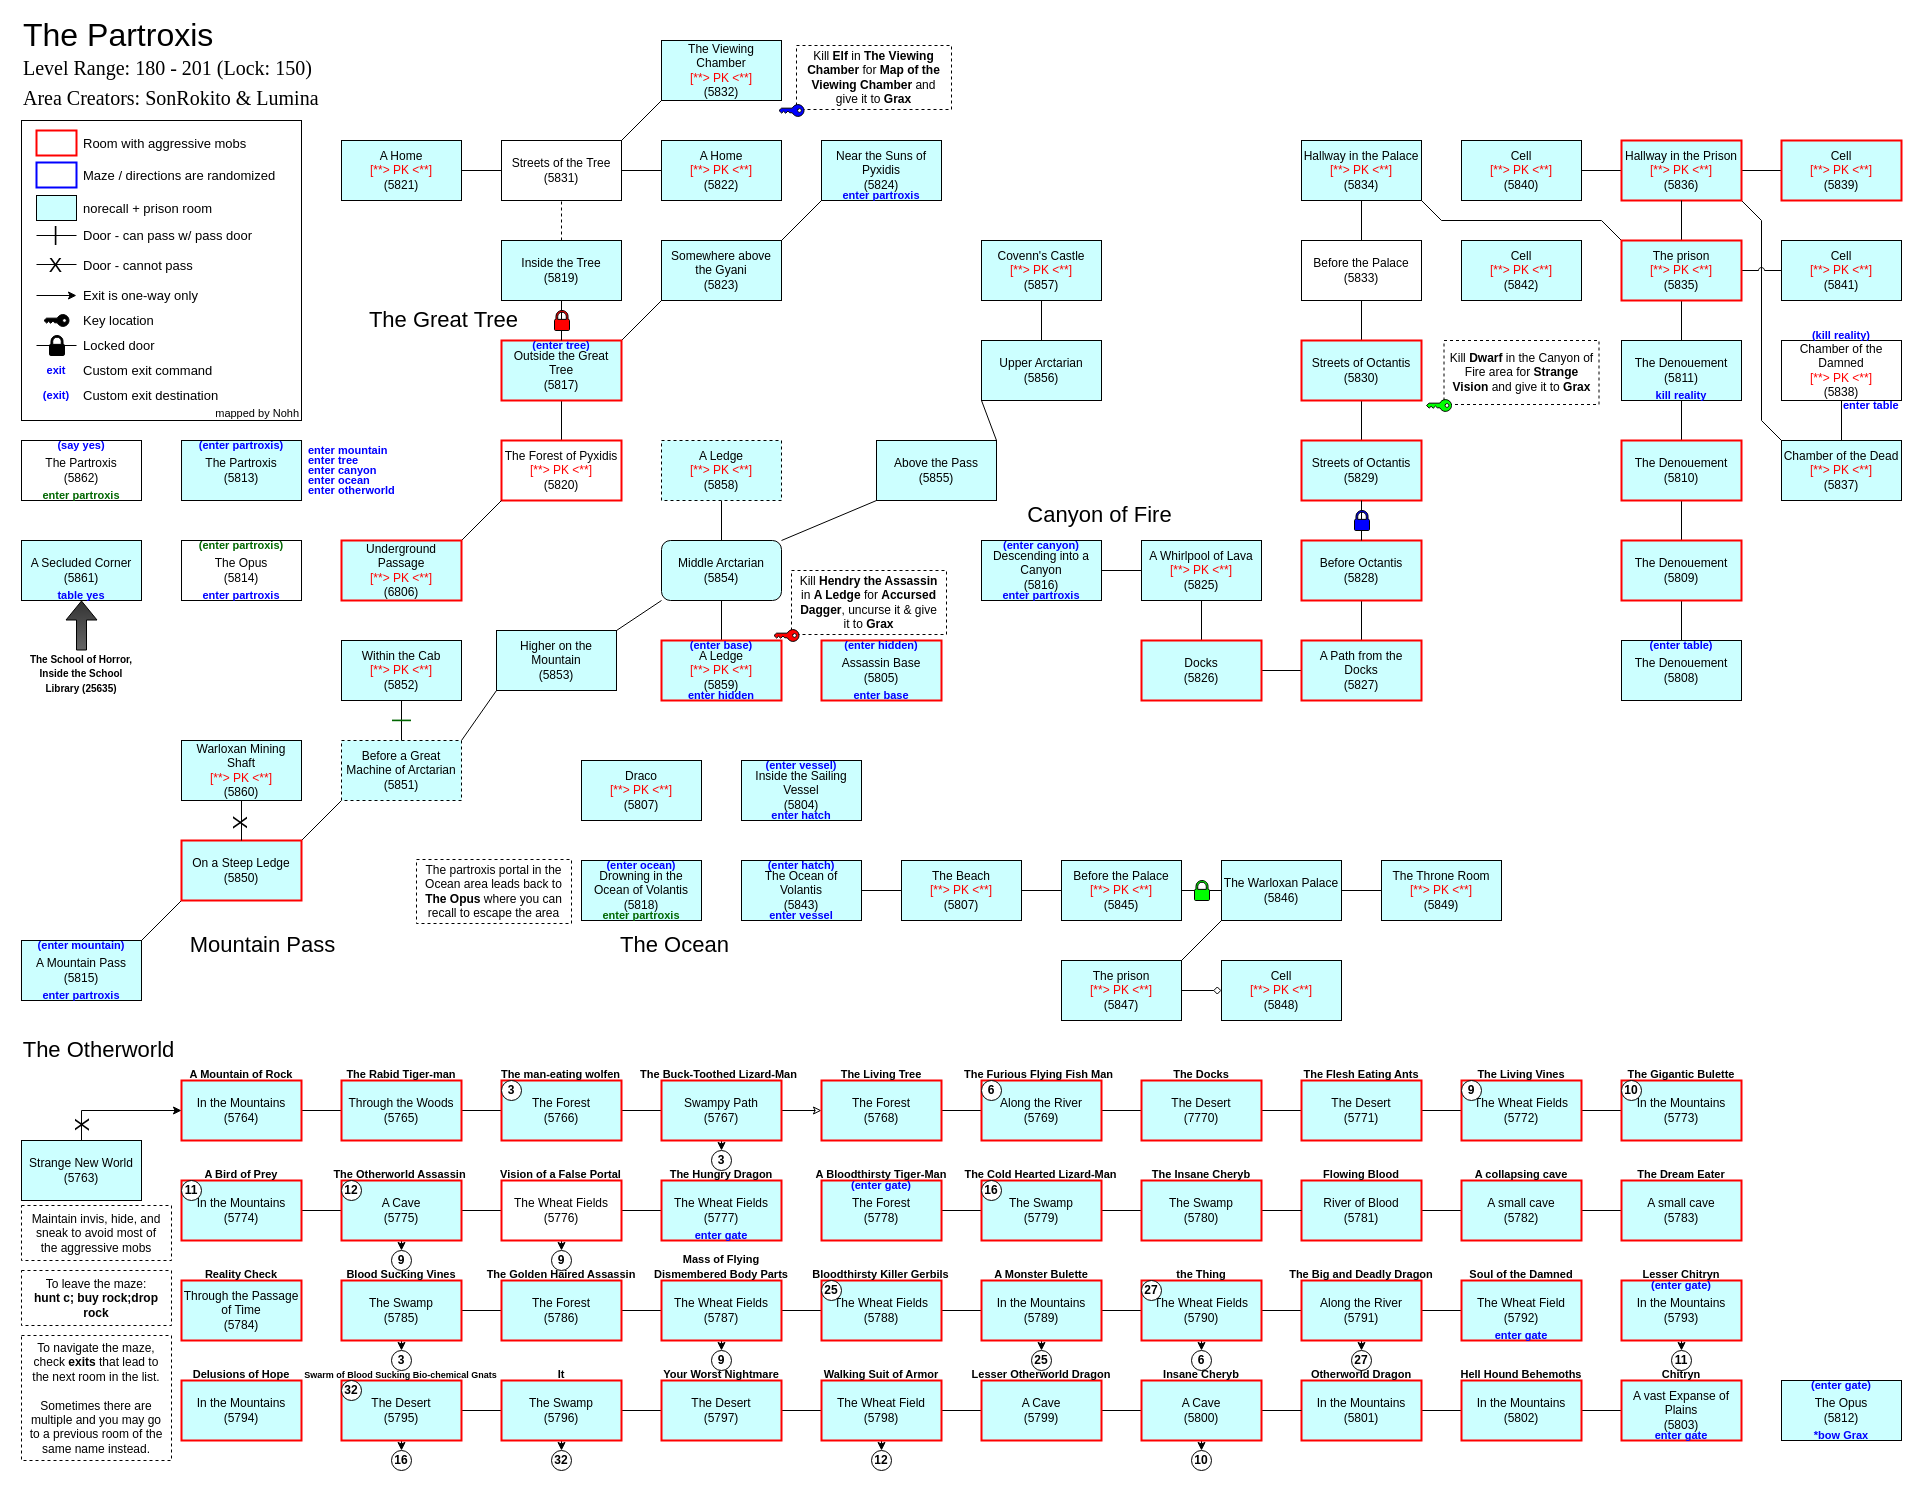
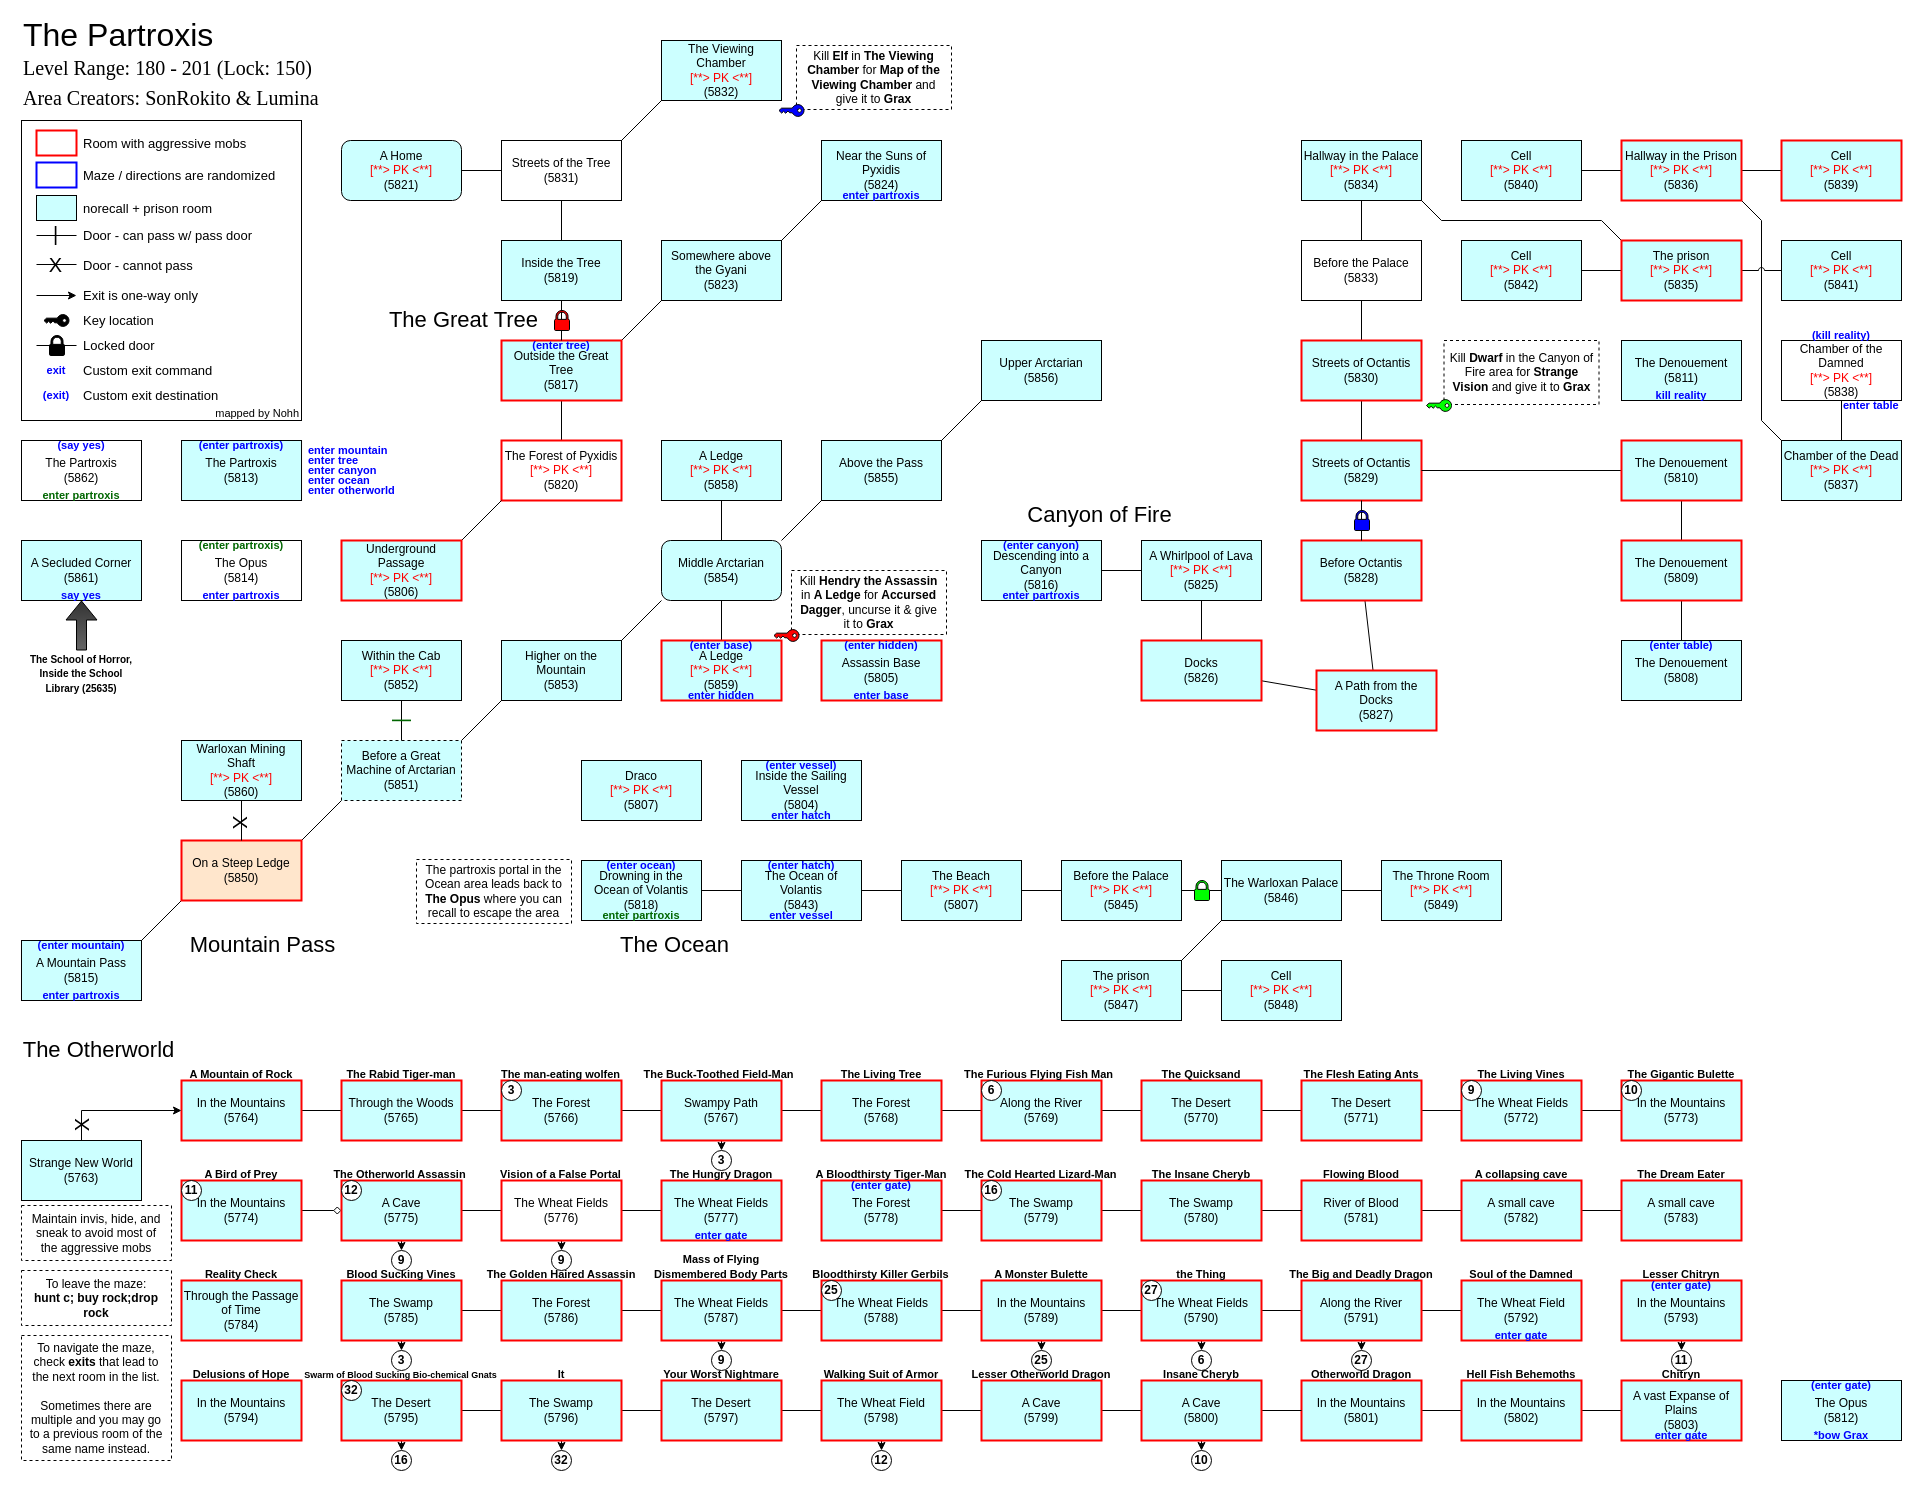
- <mxCell id="85" value="A Home&lt;font color=&quot;#ff0000&quot;&gt;&#10;[**&gt; PK &lt;**]&lt;/font&gt;&lt;br&gt;(5821)" style="rounded=0;whiteSpace=wrap;html=1;fillColor=#CCFFFF;" parent="1" vertex="1"><mxGeometry x="341" y="140" width="120" height="60" as="geometry" /></mxCell>
+ <mxCell id="85" value="A Home&lt;font color=&quot;#ff0000&quot;&gt;&#10;[**&gt; PK &lt;**]&lt;/font&gt;&lt;br&gt;(5821)" style="whiteSpace=wrap;html=1;fillColor=#CCFFFF;rounded=1;" parent="1" vertex="1"><mxGeometry x="341" y="140" width="120" height="60" as="geometry" /></mxCell>
- <mxCell id="82" value="" style="edgeStyle=none;rounded=0;html=1;fontSize=10;fontColor=#006600;endArrow=none;endFill=0;" parent="1" source="84" target="86" edge="1"><mxGeometry relative="1" as="geometry" /></mxCell>
- <mxCell id="86" value="A Home&lt;font color=&quot;#ff0000&quot;&gt;&#10;[**&gt; PK &lt;**]&lt;/font&gt;&lt;br&gt;(5822)" style="rounded=0;whiteSpace=wrap;html=1;fillColor=#CCFFFF;" parent="1" vertex="1"><mxGeometry x="661" y="140" width="120" height="60" as="geometry" /></mxCell>
- <mxCell id="79" style="edgeStyle=none;rounded=0;html=1;exitX=0.5;exitY=0;exitDx=0;exitDy=0;entryX=0.5;entryY=1;entryDx=0;entryDy=0;fontSize=10;fontColor=#006600;endArrow=none;endFill=0;dashed=1;" parent="1" source="80" target="84" edge="1"><mxGeometry relative="1" as="geometry" /></mxCell>
+ <mxCell id="79" style="edgeStyle=none;rounded=0;html=1;exitX=0.5;exitY=0;exitDx=0;exitDy=0;entryX=0.5;entryY=1;entryDx=0;entryDy=0;fontSize=10;fontColor=#006600;endArrow=none;endFill=0;" parent="1" source="80" target="84" edge="1"><mxGeometry relative="1" as="geometry" /></mxCell>
- <mxCell id="125" value="" style="edgeStyle=none;rounded=0;html=1;fontSize=10;fontColor=#006600;endArrow=none;endFill=0;" parent="1" source="126" target="122" edge="1"><mxGeometry relative="1" as="geometry" /></mxCell>
- <mxCell id="72" value="Covenn's Castle&lt;font color=&quot;#ff0000&quot;&gt;&#10;[**&gt; PK &lt;**]&lt;/font&gt;&lt;br&gt;(5857)" style="rounded=0;whiteSpace=wrap;html=1;fillColor=#CCFFFF;" parent="1" vertex="1"><mxGeometry x="981" y="240" width="120" height="60" as="geometry" /></mxCell>
- <mxCell id="172" value="&lt;font style=&quot;font-size: 22px&quot;&gt;The Great Tree&lt;/font&gt;" style="text;html=1;strokeColor=none;fillColor=none;align=center;verticalAlign=middle;whiteSpace=wrap;rounded=0;" parent="1" vertex="1"><mxGeometry x="366" y="310" width="155" height="20" as="geometry" /></mxCell>
+ <mxCell id="172" value="&lt;font style=&quot;font-size: 22px&quot;&gt;The Great Tree&lt;/font&gt;" style="text;html=1;strokeColor=none;fillColor=none;align=center;verticalAlign=middle;whiteSpace=wrap;rounded=0;" parent="1" vertex="1"><mxGeometry x="386" y="310" width="155" height="20" as="geometry" /></mxCell>
- <mxCell id="70" style="edgeStyle=none;rounded=0;html=1;exitX=0.5;exitY=0;exitDx=0;exitDy=0;entryX=0.5;entryY=1;entryDx=0;entryDy=0;fontSize=10;fontColor=#006600;endArrow=none;endFill=0;" parent="1" source="71" target="72" edge="1"><mxGeometry relative="1" as="geometry" /></mxCell>
- <mxCell id="123" value="" style="edgeStyle=none;rounded=0;html=1;fontSize=10;fontColor=#006600;endArrow=none;endFill=0;" parent="1" source="126" target="140" edge="1"><mxGeometry relative="1" as="geometry" /></mxCell>
+ <mxCell id="123" value="" style="edgeStyle=none;rounded=0;html=1;fontSize=10;fontColor=#006600;endArrow=none;endFill=0;" parent="1" source="126" target="117" edge="1"><mxGeometry relative="1" as="geometry" /></mxCell>
- <mxCell id="138" value="" style="edgeStyle=none;rounded=0;jumpStyle=arc;html=1;fontSize=10;fontColor=#006600;endArrow=none;endFill=0;" parent="1" source="139" target="140" edge="1"><mxGeometry relative="1" as="geometry" /></mxCell>
+ <mxCell id="138" value="" style="edgeStyle=none;rounded=0;jumpStyle=arc;html=1;fontSize=10;fontColor=#006600;endArrow=none;endFill=0;" parent="1" source="139" target="108" edge="1"><mxGeometry relative="1" as="geometry" /></mxCell>
- <mxCell id="65" value="A Ledge&lt;font color=&quot;#ff0000&quot;&gt;&#10;[**&gt; PK &lt;**]&lt;/font&gt;&lt;br&gt;(5858)" style="rounded=0;whiteSpace=wrap;html=1;fillColor=#CCFFFF;dashed=1;" parent="1" vertex="1"><mxGeometry x="661" y="440" width="120" height="60" as="geometry" /></mxCell>
+ <mxCell id="65" value="A Ledge&lt;font color=&quot;#ff0000&quot;&gt;&#10;[**&gt; PK &lt;**]&lt;/font&gt;&lt;br&gt;(5858)" style="rounded=0;whiteSpace=wrap;html=1;fillColor=#CCFFFF;" parent="1" vertex="1"><mxGeometry x="661" y="440" width="120" height="60" as="geometry" /></mxCell>
- <mxCell id="69" value="Above the Pass&lt;font color=&quot;#ff0000&quot;&gt;&lt;/font&gt;&lt;br&gt;(5855)" style="rounded=0;whiteSpace=wrap;html=1;fillColor=#CCFFFF;" parent="1" vertex="1"><mxGeometry x="876" y="440" width="120" height="60" as="geometry" /></mxCell>
+ <mxCell id="69" value="Above the Pass&lt;font color=&quot;#ff0000&quot;&gt;&lt;/font&gt;&lt;br&gt;(5855)" style="rounded=0;whiteSpace=wrap;html=1;fillColor=#CCFFFF;" parent="1" vertex="1"><mxGeometry x="821" y="440" width="120" height="60" as="geometry" /></mxCell>
- <mxCell id="90" value="Underground Passage&lt;font color=&quot;#ff0000&quot;&gt;&#10;[**&gt; PK &lt;**]&lt;/font&gt;&lt;br&gt;(6806)" style="rounded=0;whiteSpace=wrap;html=1;fillColor=#CCFFFF;strokeColor=#FF0000;strokeWidth=2;" parent="1" vertex="1"><mxGeometry x="341" y="540" width="120" height="60" as="geometry" /></mxCell>
+ <mxCell id="90" value="Underground Passage&lt;font color=&quot;#ff0000&quot;&gt;&#10;[**&gt; PK &lt;**]&lt;/font&gt;&lt;br&gt;(5806)" style="rounded=0;whiteSpace=wrap;html=1;fillColor=#CCFFFF;strokeColor=#FF0000;strokeWidth=2;" parent="1" vertex="1"><mxGeometry x="341" y="540" width="120" height="60" as="geometry" /></mxCell>
- <mxCell id="38" value="&lt;font style=&quot;font-size: 11px&quot; color=&quot;#0000ff&quot;&gt;&lt;b&gt;table yes&lt;/b&gt;&lt;/font&gt;" style="text;html=1;strokeColor=none;fillColor=none;align=center;verticalAlign=middle;whiteSpace=wrap;rounded=0;" parent="1" vertex="1"><mxGeometry x="21" y="590" width="120" height="10" as="geometry" /></mxCell>
+ <mxCell id="38" value="&lt;font style=&quot;font-size: 11px&quot; color=&quot;#0000ff&quot;&gt;&lt;b&gt;say yes&lt;/b&gt;&lt;/font&gt;" style="text;html=1;strokeColor=none;fillColor=none;align=center;verticalAlign=middle;whiteSpace=wrap;rounded=0;" parent="1" vertex="1"><mxGeometry x="21" y="590" width="120" height="10" as="geometry" /></mxCell>
- <mxCell id="61" value="Higher on the Mountain&lt;font color=&quot;#ff0000&quot;&gt;&lt;/font&gt;&lt;br&gt;(5853)" style="rounded=0;whiteSpace=wrap;html=1;fillColor=#CCFFFF;" parent="1" vertex="1"><mxGeometry x="496" y="630" width="120" height="60" as="geometry" /></mxCell>
+ <mxCell id="61" value="Higher on the Mountain&lt;font color=&quot;#ff0000&quot;&gt;&lt;/font&gt;&lt;br&gt;(5853)" style="rounded=0;whiteSpace=wrap;html=1;fillColor=#CCFFFF;" parent="1" vertex="1"><mxGeometry x="501" y="640" width="120" height="60" as="geometry" /></mxCell>
- <mxCell id="105" value="A Path from the Docks&lt;font color=&quot;#ff0000&quot;&gt;&lt;/font&gt;&lt;br&gt;(5827)" style="rounded=0;whiteSpace=wrap;html=1;fillColor=#CCFFFF;strokeColor=#FF0000;strokeWidth=2;" parent="1" vertex="1"><mxGeometry x="1301" y="640" width="120" height="60" as="geometry" /></mxCell>
+ <mxCell id="105" value="A Path from the Docks&lt;font color=&quot;#ff0000&quot;&gt;&lt;/font&gt;&lt;br&gt;(5827)" style="rounded=0;whiteSpace=wrap;html=1;fillColor=#CCFFFF;strokeColor=#FF0000;strokeWidth=2;" parent="1" vertex="1"><mxGeometry x="1316" y="670" width="120" height="60" as="geometry" /></mxCell>
- <mxCell id="51" value="On a Steep Ledge&lt;font color=&quot;#ff0000&quot;&gt;&lt;/font&gt;&lt;br&gt;(5850)" style="rounded=0;whiteSpace=wrap;html=1;fillColor=#CCFFFF;strokeWidth=2;strokeColor=#FF0000;" parent="1" vertex="1"><mxGeometry x="181" y="840" width="120" height="60" as="geometry" /></mxCell>
+ <mxCell id="51" value="On a Steep Ledge&lt;font color=&quot;#ff0000&quot;&gt;&lt;/font&gt;&lt;br&gt;(5850)" style="rounded=0;whiteSpace=wrap;html=1;fillColor=#ffe6cc;strokeWidth=2;strokeColor=#FF0000;" parent="1" vertex="1"><mxGeometry x="181" y="840" width="120" height="60" as="geometry" /></mxCell>
+ <mxCell id="148" value="" style="edgeStyle=none;rounded=0;jumpStyle=arc;html=1;fontSize=10;fontColor=#006600;endArrow=none;endFill=0;" parent="1" source="149" target="154" edge="1"><mxGeometry relative="1" as="geometry" /></mxCell>
- <mxCell id="169" value="" style="edgeStyle=none;rounded=0;jumpStyle=arc;html=1;fontSize=10;fontColor=#006600;endArrow=diamond;endFill=0;" parent="1" source="170" target="171" edge="1"><mxGeometry relative="1" as="geometry" /></mxCell>
+ <mxCell id="169" value="" style="edgeStyle=none;rounded=0;jumpStyle=arc;html=1;fontSize=10;fontColor=#006600;endArrow=none;endFill=0;" parent="1" source="170" target="171" edge="1"><mxGeometry relative="1" as="geometry" /></mxCell>
- <mxCell id="309" value="&lt;font style=&quot;font-size: 11px&quot;&gt;&lt;b&gt;The Buck-Toothed Lizard-Man&lt;/b&gt;&lt;/font&gt;" style="text;html=1;strokeColor=none;fillColor=none;align=center;verticalAlign=middle;whiteSpace=wrap;rounded=0;" parent="1" vertex="1"><mxGeometry x="633.02" y="1069" width="170.98" height="10" as="geometry" /></mxCell>
+ <mxCell id="309" value="&lt;font style=&quot;font-size: 11px&quot;&gt;&lt;b&gt;The Buck-Toothed Field-Man&lt;/b&gt;&lt;/font&gt;" style="text;html=1;strokeColor=none;fillColor=none;align=center;verticalAlign=middle;whiteSpace=wrap;rounded=0;" parent="1" vertex="1"><mxGeometry x="633.02" y="1069" width="170.98" height="10" as="geometry" /></mxCell>
- <mxCell id="312" value="&lt;font style=&quot;font-size: 11px&quot;&gt;&lt;b&gt;The Docks&lt;/b&gt;&lt;/font&gt;" style="text;html=1;strokeColor=none;fillColor=none;align=center;verticalAlign=middle;whiteSpace=wrap;rounded=0;" parent="1" vertex="1"><mxGeometry x="1141.02" y="1069" width="120" height="10" as="geometry" /></mxCell>
+ <mxCell id="312" value="&lt;font style=&quot;font-size: 11px&quot;&gt;&lt;b&gt;The Quicksand&lt;/b&gt;&lt;/font&gt;" style="text;html=1;strokeColor=none;fillColor=none;align=center;verticalAlign=middle;whiteSpace=wrap;rounded=0;" parent="1" vertex="1"><mxGeometry x="1141.02" y="1069" width="120" height="10" as="geometry" /></mxCell>
- <mxCell id="183" value="" style="edgeStyle=none;rounded=0;jumpStyle=arc;html=1;fontSize=10;fontColor=#006600;endArrow=classic;endFill=0;" parent="1" source="185" target="187" edge="1"><mxGeometry relative="1" as="geometry" /></mxCell>
+ <mxCell id="183" value="" style="edgeStyle=none;rounded=0;jumpStyle=arc;html=1;fontSize=10;fontColor=#006600;endArrow=none;endFill=0;" parent="1" source="185" target="187" edge="1"><mxGeometry relative="1" as="geometry" /></mxCell>
- <mxCell id="191" value="The Desert&lt;font color=&quot;#ff0000&quot;&gt;&lt;/font&gt;&lt;br&gt;(7770)" style="rounded=0;whiteSpace=wrap;html=1;fillColor=#CCFFFF;strokeColor=#FF0000;strokeWidth=2;" parent="1" vertex="1"><mxGeometry x="1141" y="1080" width="120" height="60" as="geometry" /></mxCell>
+ <mxCell id="191" value="The Desert&lt;font color=&quot;#ff0000&quot;&gt;&lt;/font&gt;&lt;br&gt;(5770)" style="rounded=0;whiteSpace=wrap;html=1;fillColor=#CCFFFF;strokeColor=#FF0000;strokeWidth=2;" parent="1" vertex="1"><mxGeometry x="1141" y="1080" width="120" height="60" as="geometry" /></mxCell>
- <mxCell id="197" value="" style="edgeStyle=none;rounded=0;jumpStyle=arc;html=1;fontSize=10;fontColor=#006600;endArrow=none;endFill=0;" parent="1" source="198" target="201" edge="1"><mxGeometry relative="1" as="geometry" /></mxCell>
+ <mxCell id="197" value="" style="edgeStyle=none;rounded=0;jumpStyle=arc;html=1;fontSize=10;fontColor=#006600;endArrow=diamond;endFill=0;" parent="1" source="198" target="201" edge="1"><mxGeometry relative="1" as="geometry" /></mxCell>
- <mxCell id="344" value="&lt;font style=&quot;font-size: 11px&quot;&gt;&lt;b&gt;Hell Hound Behemoths&lt;/b&gt;&lt;/font&gt;" style="text;html=1;strokeColor=none;fillColor=none;align=center;verticalAlign=middle;whiteSpace=wrap;rounded=0;" parent="1" vertex="1"><mxGeometry x="1454.02" y="1369" width="134" height="10" as="geometry" /></mxCell>
+ <mxCell id="344" value="&lt;font style=&quot;font-size: 11px&quot;&gt;&lt;b&gt;Hell Fish Behemoths&lt;/b&gt;&lt;/font&gt;" style="text;html=1;strokeColor=none;fillColor=none;align=center;verticalAlign=middle;whiteSpace=wrap;rounded=0;" parent="1" vertex="1"><mxGeometry x="1454.02" y="1369" width="134" height="10" as="geometry" /></mxCell>
